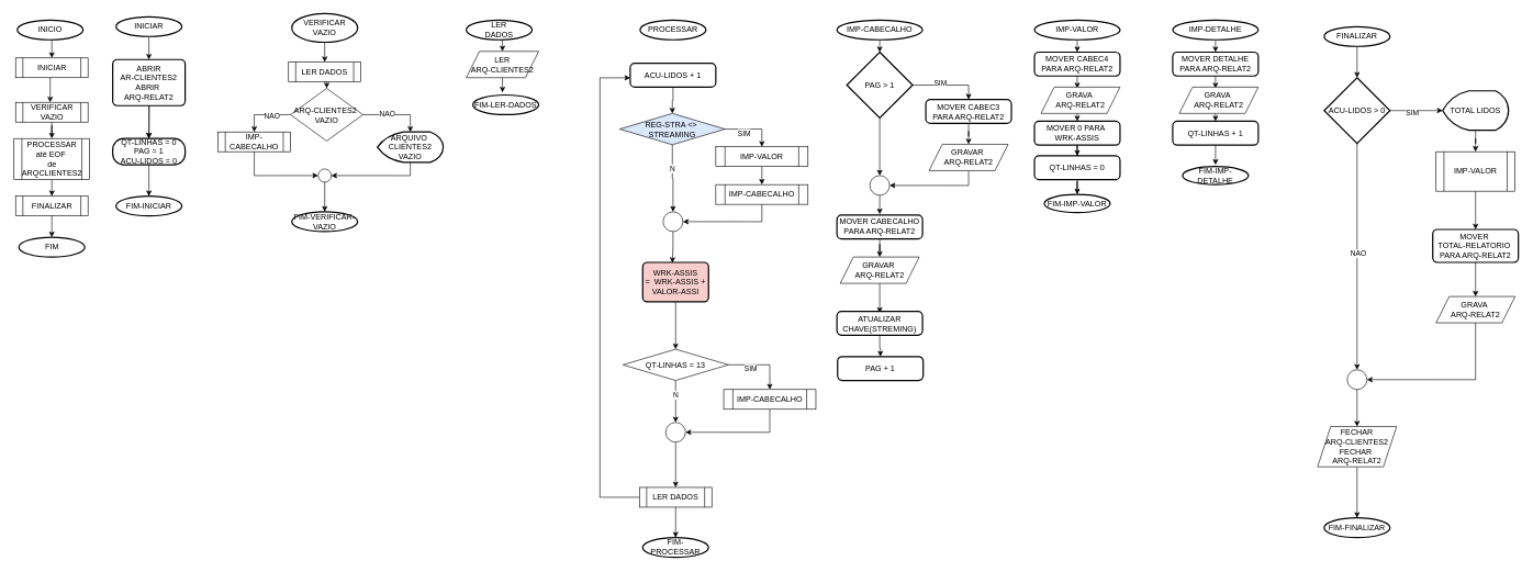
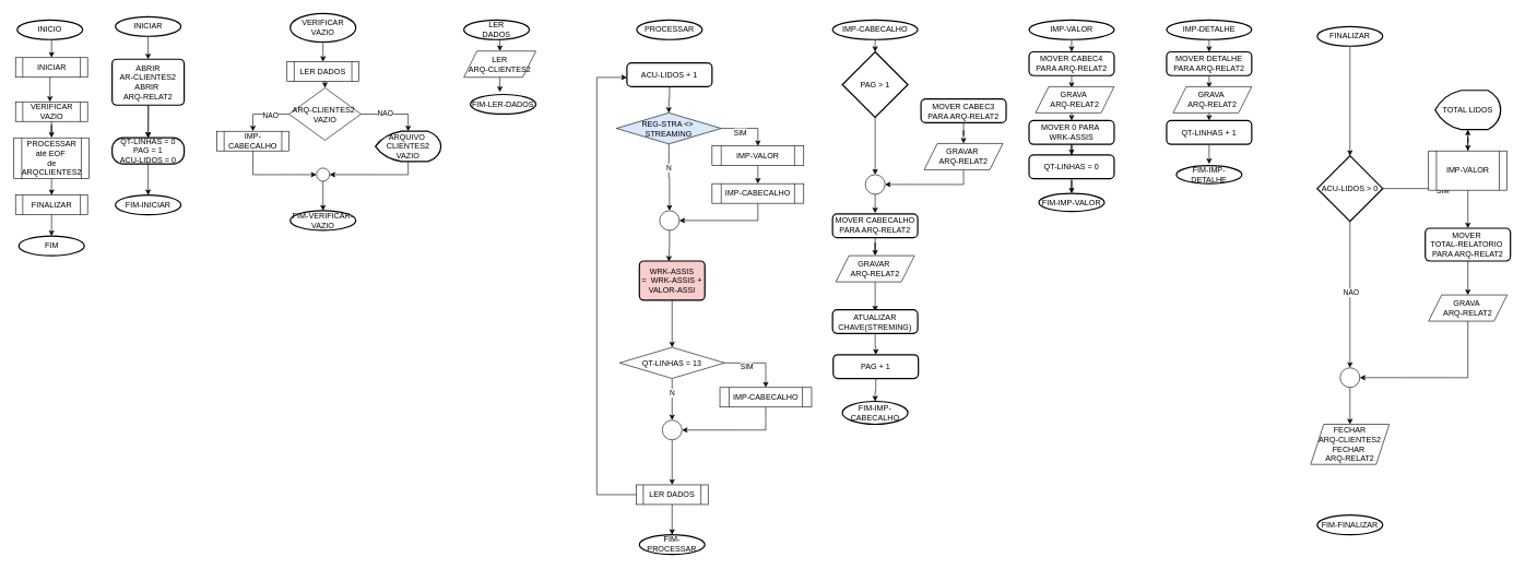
- <mxCell id="77" style="edgeStyle=orthogonalEdgeStyle;rounded=0;orthogonalLoop=1;jettySize=auto;html=1;exitX=1;exitY=0.5;exitDx=0;exitDy=0;exitPerimeter=0;entryX=0.5;entryY=0;entryDx=0;entryDy=0;" parent="1" source="79" target="81" edge="1"><mxGeometry relative="1" as="geometry" /></mxCell>
- <mxCell id="78" value="SIM" style="edgeLabel;html=1;align=center;verticalAlign=middle;resizable=0;points=[];" parent="77" vertex="1" connectable="0"><mxGeometry x="-0.242" y="3" relative="1" as="geometry"><mxPoint x="1" as="offset" /></mxGeometry></mxCell>
- <mxCell id="122" value="ACU-LIDOS &amp;gt; 0" style="strokeWidth=2;html=1;shape=mxgraph.flowchart.decision;whiteSpace=wrap;" parent="1" vertex="1"><mxGeometry x="2010" y="117.5" width="100" height="100" as="geometry" /></mxCell>
+ <mxCell id="122" value="ACU-LIDOS &amp;gt; 0" style="strokeWidth=2;html=1;shape=mxgraph.flowchart.decision;whiteSpace=wrap;" parent="1" vertex="1"><mxGeometry x="2010" y="237.5" width="100" height="100" as="geometry" /></mxCell>
+ <mxCell id="86" style="edgeStyle=orthogonalEdgeStyle;rounded=0;orthogonalLoop=1;jettySize=auto;html=1;entryX=0.5;entryY=0;entryDx=0;entryDy=0;entryPerimeter=0;" parent="1" source="115" target="64" edge="1"><mxGeometry relative="1" as="geometry" /></mxCell>
+ <mxCell id="64" value="FIM-IMP-CABECALHO" style="strokeWidth=2;html=1;shape=mxgraph.flowchart.start_1;whiteSpace=wrap;" parent="1" vertex="1"><mxGeometry x="1285" y="612.5" width="100" height="35" as="geometry" /></mxCell>
- <mxCell id="19" value="" style="edgeStyle=orthogonalEdgeStyle;rounded=0;orthogonalLoop=1;jettySize=auto;html=1;" parent="1" source="20" target="18" edge="1"><mxGeometry relative="1" as="geometry" /></mxCell>
